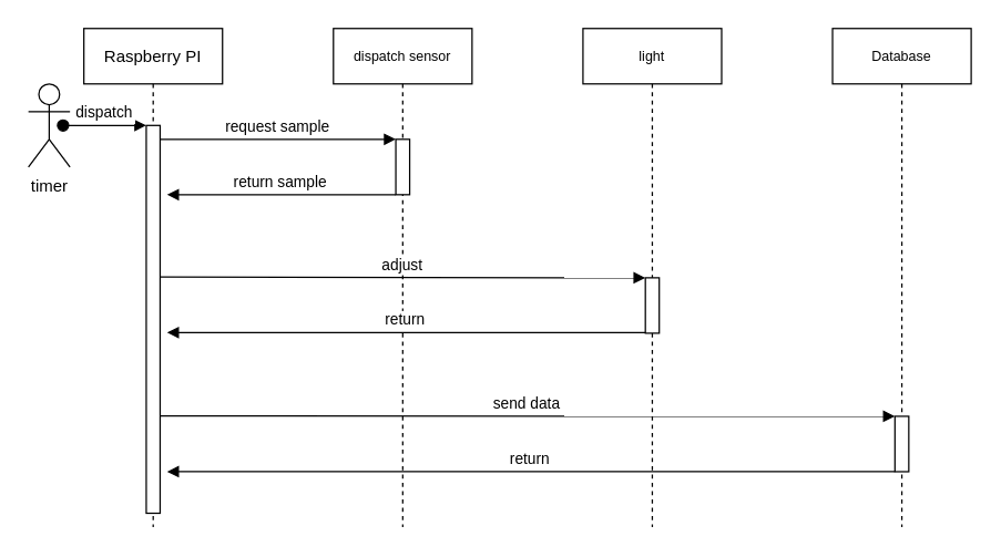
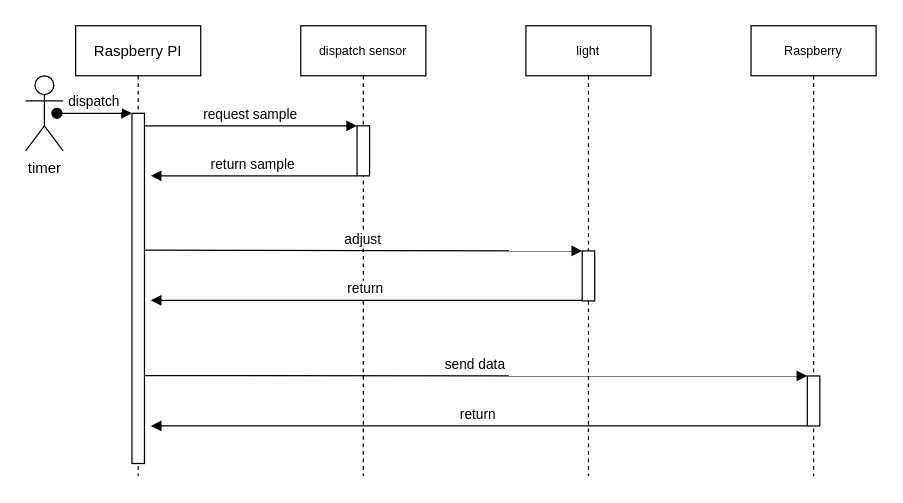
- <mxCell id="14" value="Database" style="shape=umlLifeline;perimeter=lifelinePerimeter;container=1;collapsible=0;recursiveResize=0;rounded=0;shadow=0;strokeWidth=1;fontSize=10;" parent="1" vertex="1"><mxGeometry x="600" y="20" width="100" height="360" as="geometry" /></mxCell>
+ <mxCell id="14" value="Raspberry" style="shape=umlLifeline;perimeter=lifelinePerimeter;container=1;collapsible=0;recursiveResize=0;rounded=0;shadow=0;strokeWidth=1;fontSize=10;" parent="1" vertex="1"><mxGeometry x="600" y="20" width="100" height="360" as="geometry" /></mxCell>
